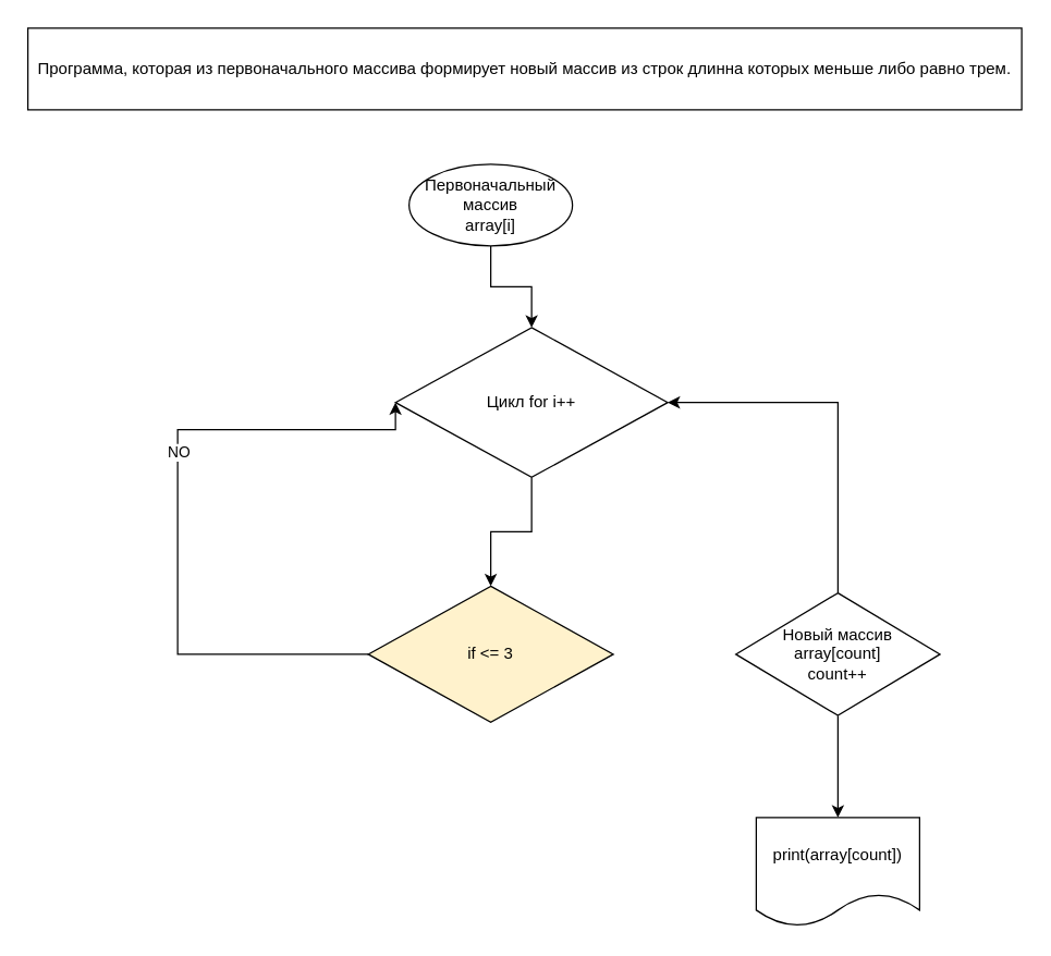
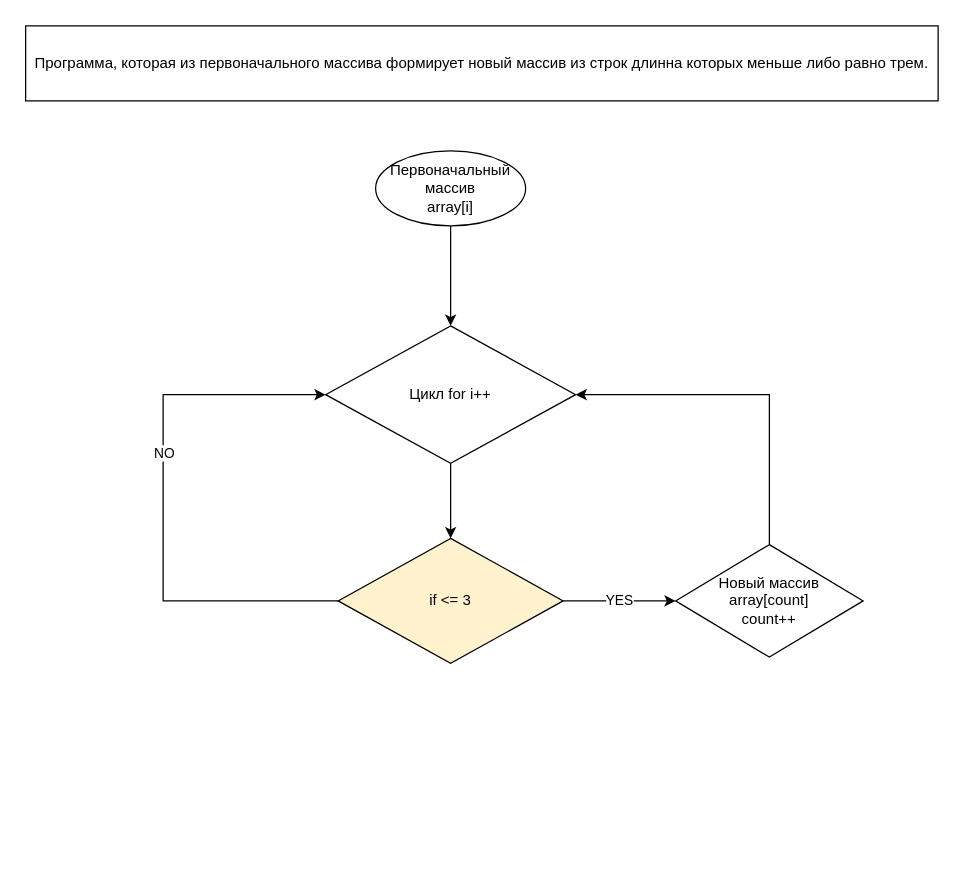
- <mxCell id="5" value="Цикл for i++" style="rhombus;whiteSpace=wrap;html=1;" vertex="1" parent="1"><mxGeometry x="290" y="240" width="200" height="110" as="geometry" /></mxCell>
+ <mxCell id="5" value="Цикл for i++" style="rhombus;whiteSpace=wrap;html=1;" vertex="1" parent="1"><mxGeometry x="260" y="260" width="200" height="110" as="geometry" /></mxCell>
+ <mxCell id="8" value="YES&lt;br&gt;" style="edgeStyle=orthogonalEdgeStyle;rounded=0;orthogonalLoop=1;jettySize=auto;html=1;" edge="1" parent="1" source="9" target="12"><mxGeometry relative="1" as="geometry"><Array as="points"><mxPoint x="470" y="480" /><mxPoint x="470" y="480" /></Array></mxGeometry></mxCell>
- <mxCell id="11" value="" style="edgeStyle=orthogonalEdgeStyle;rounded=0;orthogonalLoop=1;jettySize=auto;html=1;" edge="1" parent="1" source="12" target="13"><mxGeometry relative="1" as="geometry" /></mxCell>
- <mxCell id="13" value="print(array[count])" style="shape=document;whiteSpace=wrap;html=1;boundedLbl=1;" vertex="1" parent="1"><mxGeometry x="555" y="600" width="120" height="80" as="geometry" /></mxCell>
